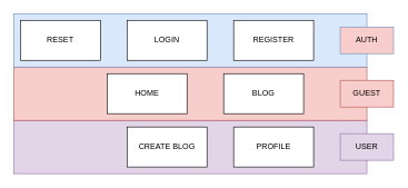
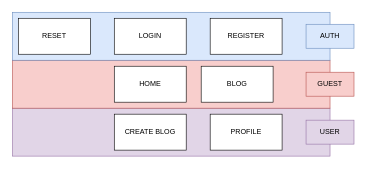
- <mxCell id="12" value="AUTH" style="rounded=0;whiteSpace=wrap;html=1;fillColor=#f8cecc;strokeColor=#6c8ebf;" vertex="1" parent="1"><mxGeometry x="510" y="40" width="80" height="40" as="geometry" /></mxCell>
+ <mxCell id="12" value="AUTH" style="rounded=0;whiteSpace=wrap;html=1;fillColor=#dae8fc;strokeColor=#6c8ebf;" vertex="1" parent="1"><mxGeometry x="510" y="40" width="80" height="40" as="geometry" /></mxCell>
- <mxCell id="8" value="HOME" style="rounded=0;whiteSpace=wrap;html=1;" vertex="1" parent="1"><mxGeometry x="160" y="110" width="120" height="60" as="geometry" /></mxCell>
+ <mxCell id="8" value="HOME" style="rounded=0;whiteSpace=wrap;html=1;" vertex="1" parent="1"><mxGeometry x="190" y="110" width="120" height="60" as="geometry" /></mxCell>
